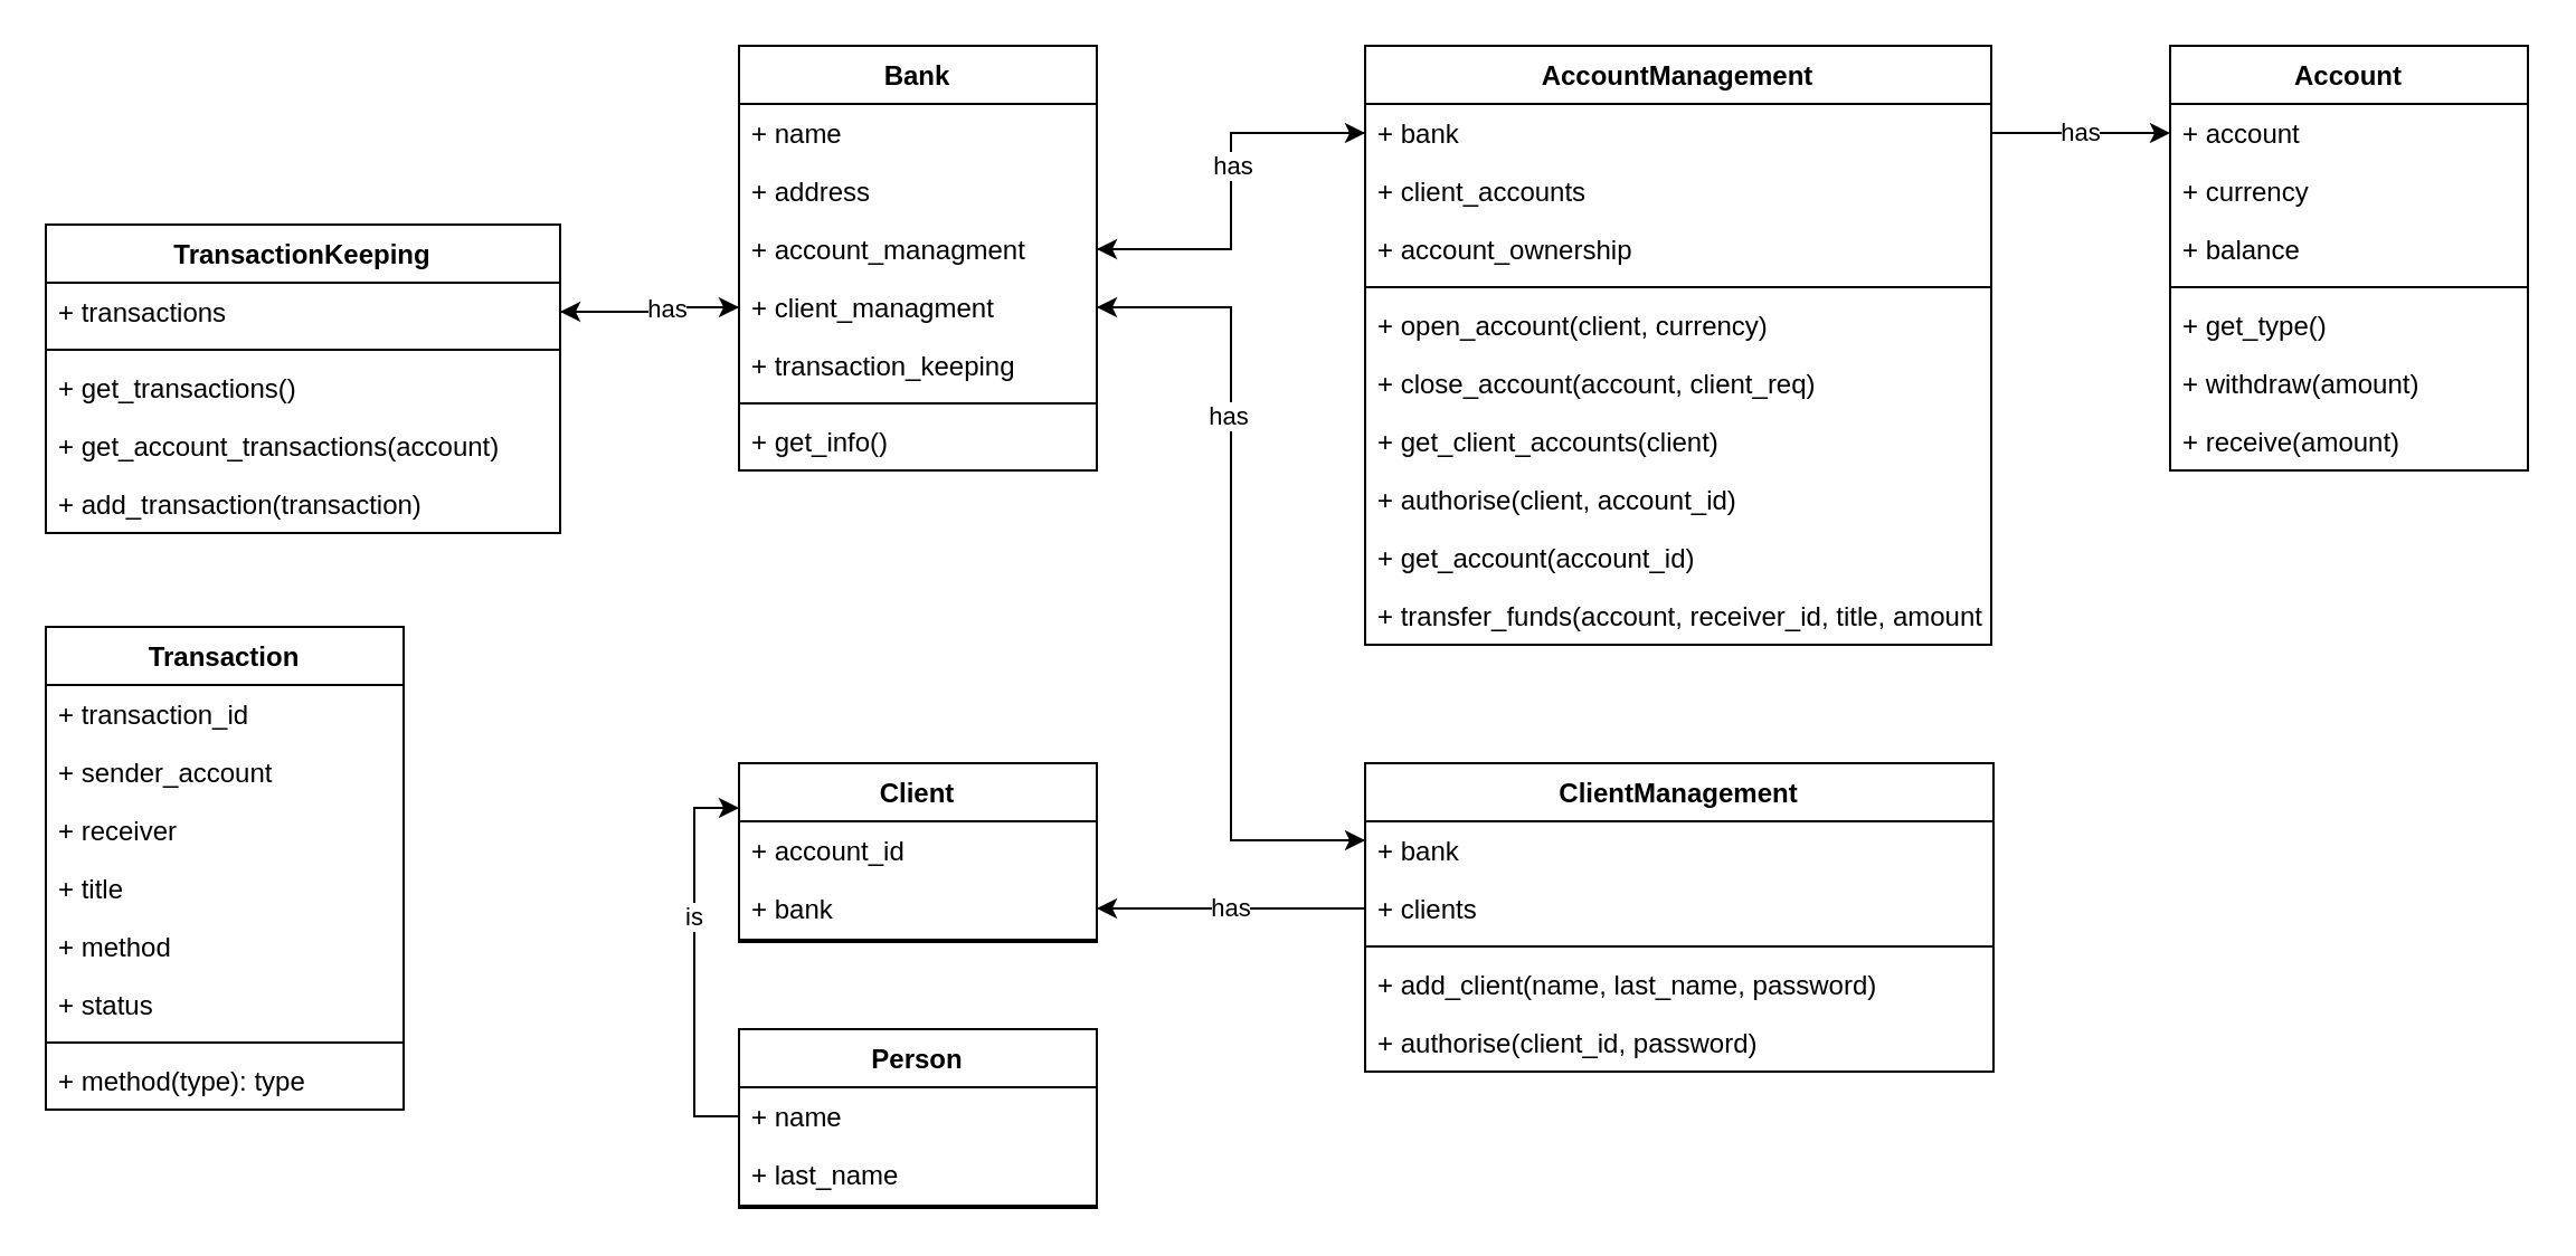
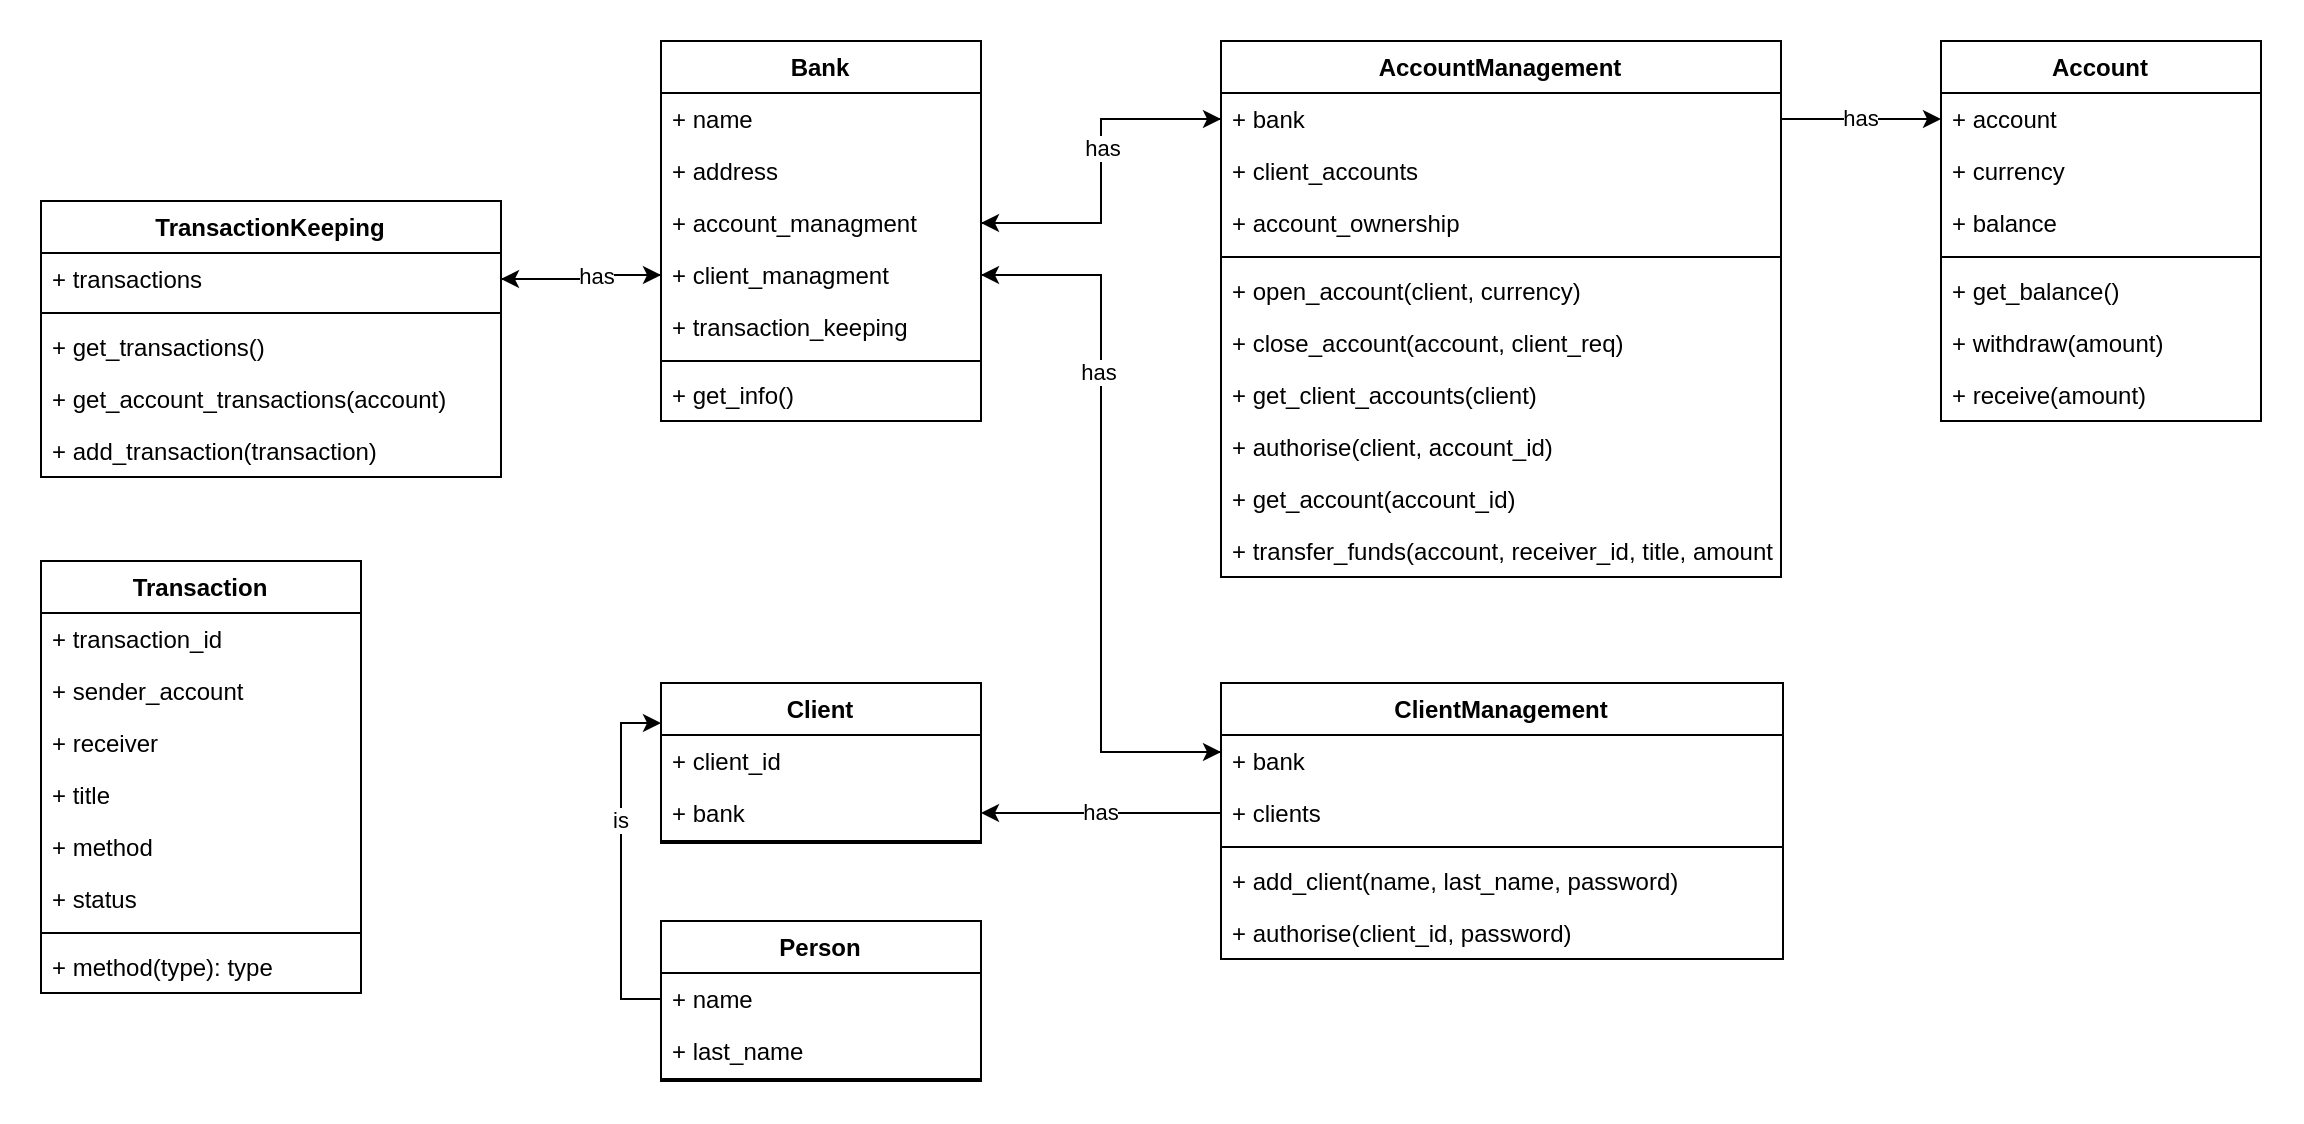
- <mxCell id="62" value="+ get_type()" style="text;strokeColor=none;fillColor=none;align=left;verticalAlign=top;spacingLeft=4;spacingRight=4;overflow=hidden;rotatable=0;points=[[0,0.5],[1,0.5]];portConstraint=eastwest;" parent="57" vertex="1"><mxGeometry y="112" width="160" height="26" as="geometry" /></mxCell>
+ <mxCell id="62" value="+ get_balance()" style="text;strokeColor=none;fillColor=none;align=left;verticalAlign=top;spacingLeft=4;spacingRight=4;overflow=hidden;rotatable=0;points=[[0,0.5],[1,0.5]];portConstraint=eastwest;" parent="57" vertex="1"><mxGeometry y="112" width="160" height="26" as="geometry" /></mxCell>
- <mxCell id="48" value="+ account_id" style="text;strokeColor=none;fillColor=none;align=left;verticalAlign=top;spacingLeft=4;spacingRight=4;overflow=hidden;rotatable=0;points=[[0,0.5],[1,0.5]];portConstraint=eastwest;" parent="47" vertex="1"><mxGeometry y="26" width="160" height="26" as="geometry" /></mxCell>
+ <mxCell id="48" value="+ client_id" style="text;strokeColor=none;fillColor=none;align=left;verticalAlign=top;spacingLeft=4;spacingRight=4;overflow=hidden;rotatable=0;points=[[0,0.5],[1,0.5]];portConstraint=eastwest;" parent="47" vertex="1"><mxGeometry y="26" width="160" height="26" as="geometry" /></mxCell>
